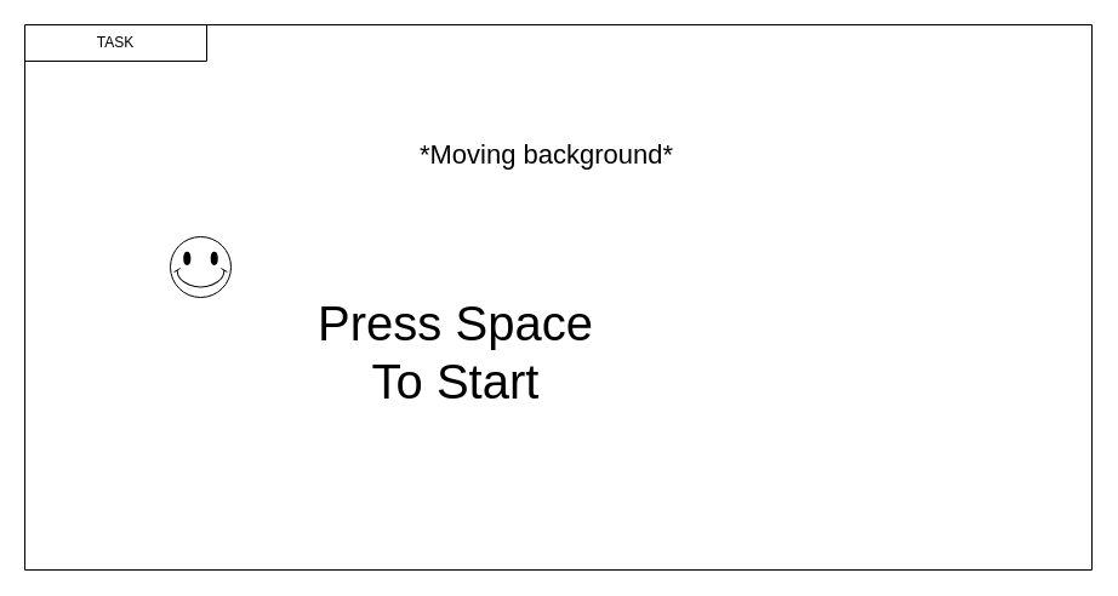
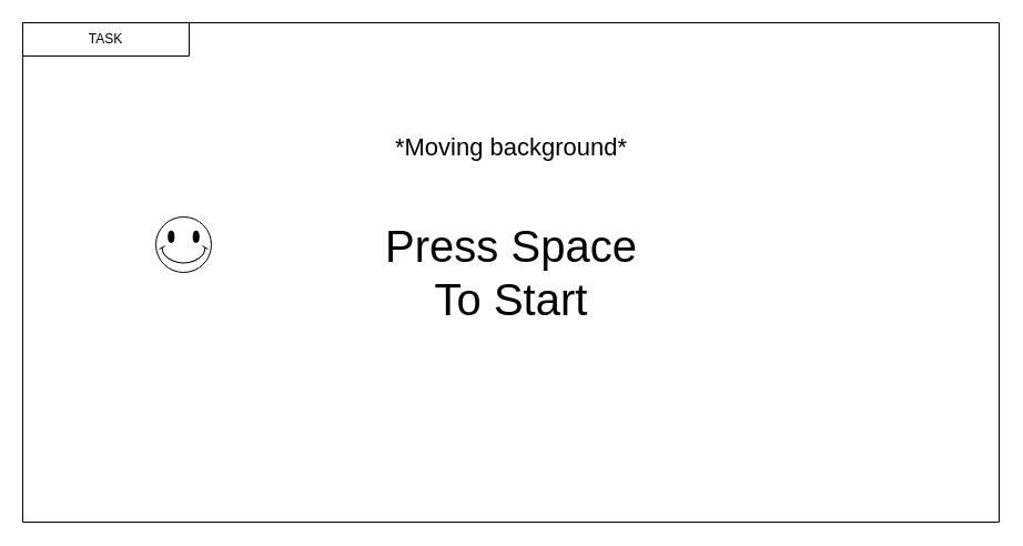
- <mxCell id="6" value="&lt;font style=&quot;font-size: 22px&quot;&gt;*Moving background*&lt;/font&gt;" style="text;html=1;resizable=0;autosize=1;align=center;verticalAlign=middle;points=[];fillColor=none;strokeColor=none;rounded=0;labelBackgroundColor=none;fontSize=40;fontColor=#000000;" vertex="1" parent="1"><mxGeometry x="340" y="90" width="220" height="60" as="geometry" /></mxCell>
+ <mxCell id="6" value="&lt;font style=&quot;font-size: 22px&quot;&gt;*Moving background*&lt;/font&gt;" style="text;html=1;resizable=0;autosize=1;align=center;verticalAlign=middle;points=[];fillColor=none;strokeColor=none;rounded=0;labelBackgroundColor=none;fontSize=40;fontColor=#000000;" vertex="1" parent="1"><mxGeometry x="350" y="95" width="220" height="60" as="geometry" /></mxCell>
- <mxCell id="5" value="&lt;font style=&quot;font-size: 40px&quot;&gt;Press Space&lt;br&gt;To Start&lt;/font&gt;" style="text;html=1;resizable=0;autosize=1;align=center;verticalAlign=middle;points=[];fillColor=none;strokeColor=none;rounded=0;labelBackgroundColor=none;fontSize=30;fontColor=#000000;" vertex="1" parent="1"><mxGeometry x="255" y="245" width="240" height="90" as="geometry" /></mxCell>
+ <mxCell id="5" value="&lt;font style=&quot;font-size: 40px&quot;&gt;Press Space&lt;br&gt;To Start&lt;/font&gt;" style="text;html=1;resizable=0;autosize=1;align=center;verticalAlign=middle;points=[];fillColor=none;strokeColor=none;rounded=0;labelBackgroundColor=none;fontSize=30;fontColor=#000000;" vertex="1" parent="1"><mxGeometry x="340" y="200" width="240" height="90" as="geometry" /></mxCell>
